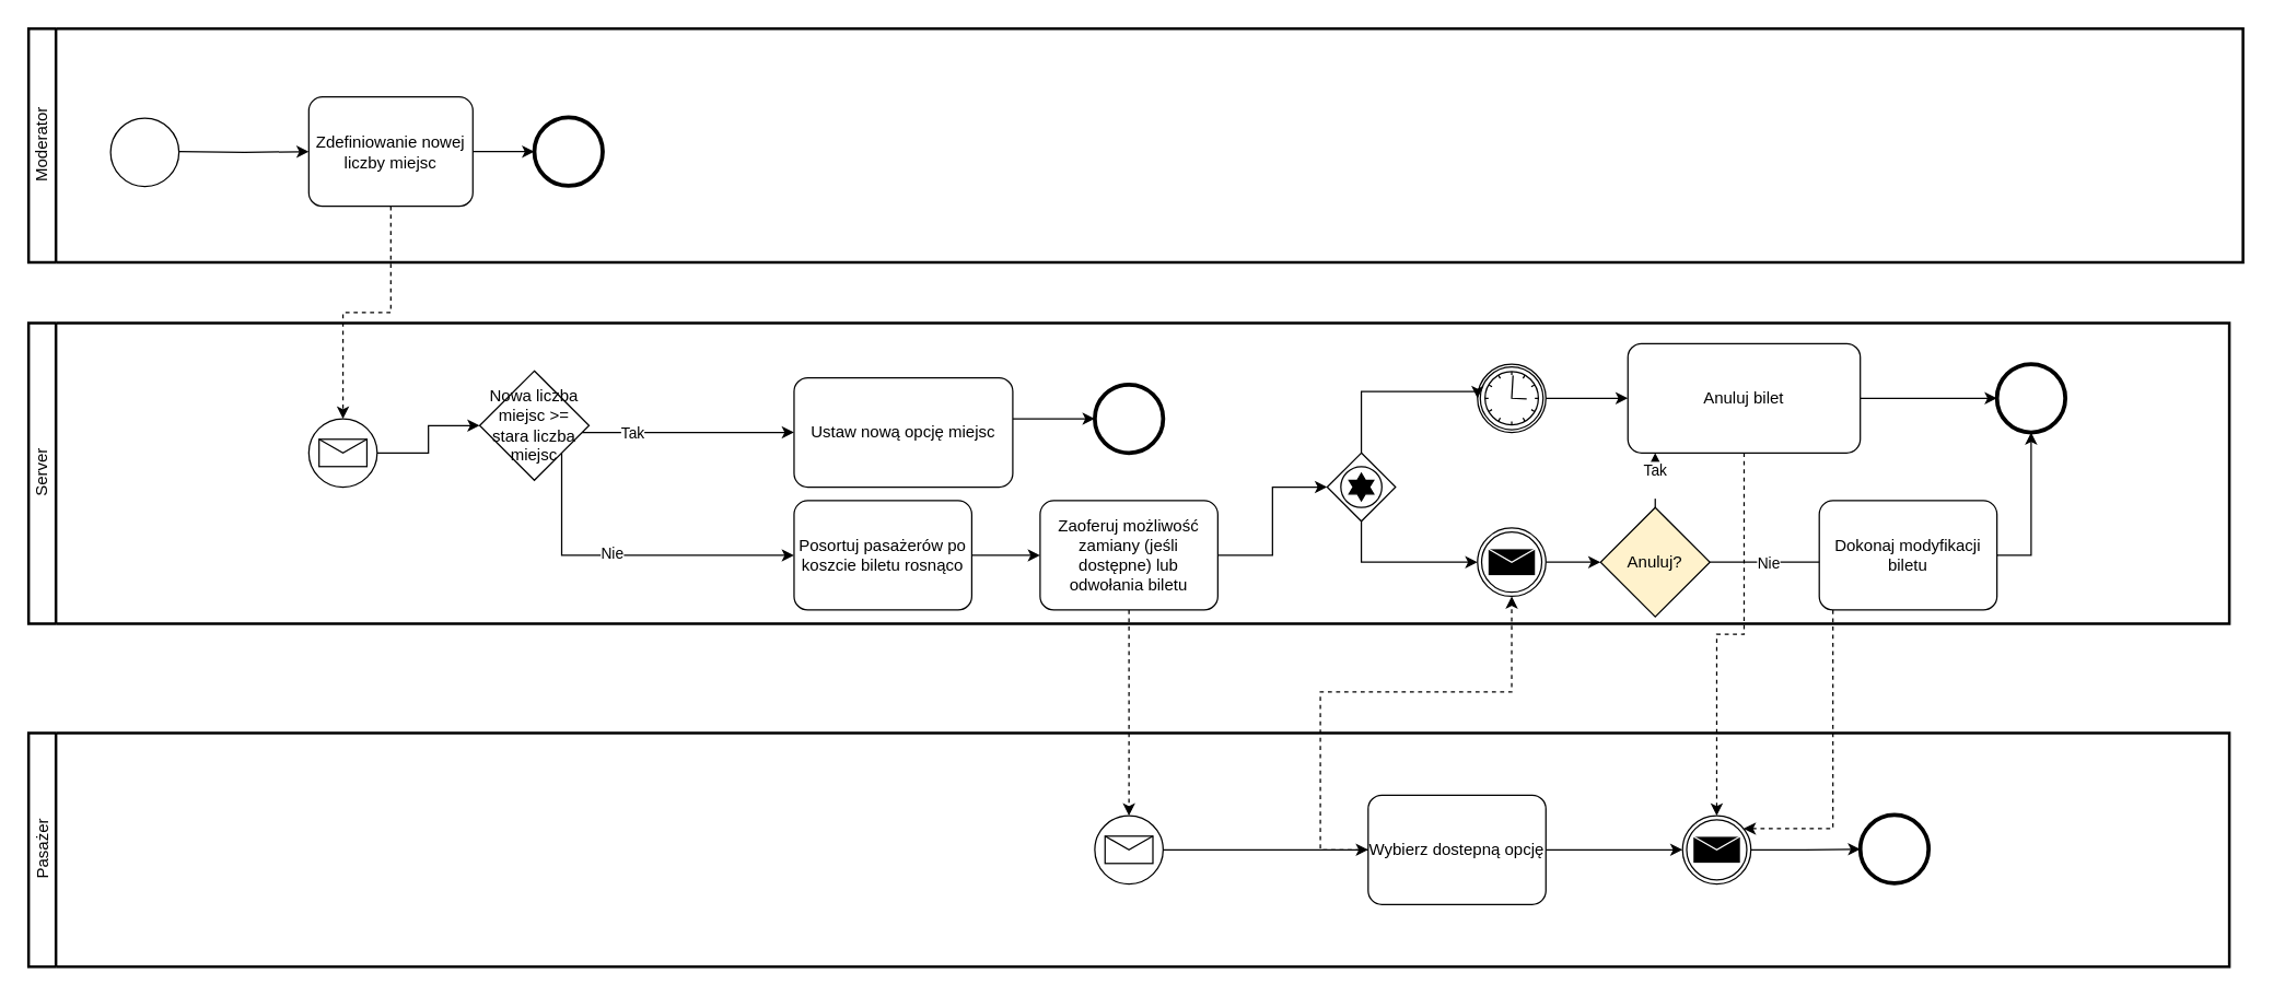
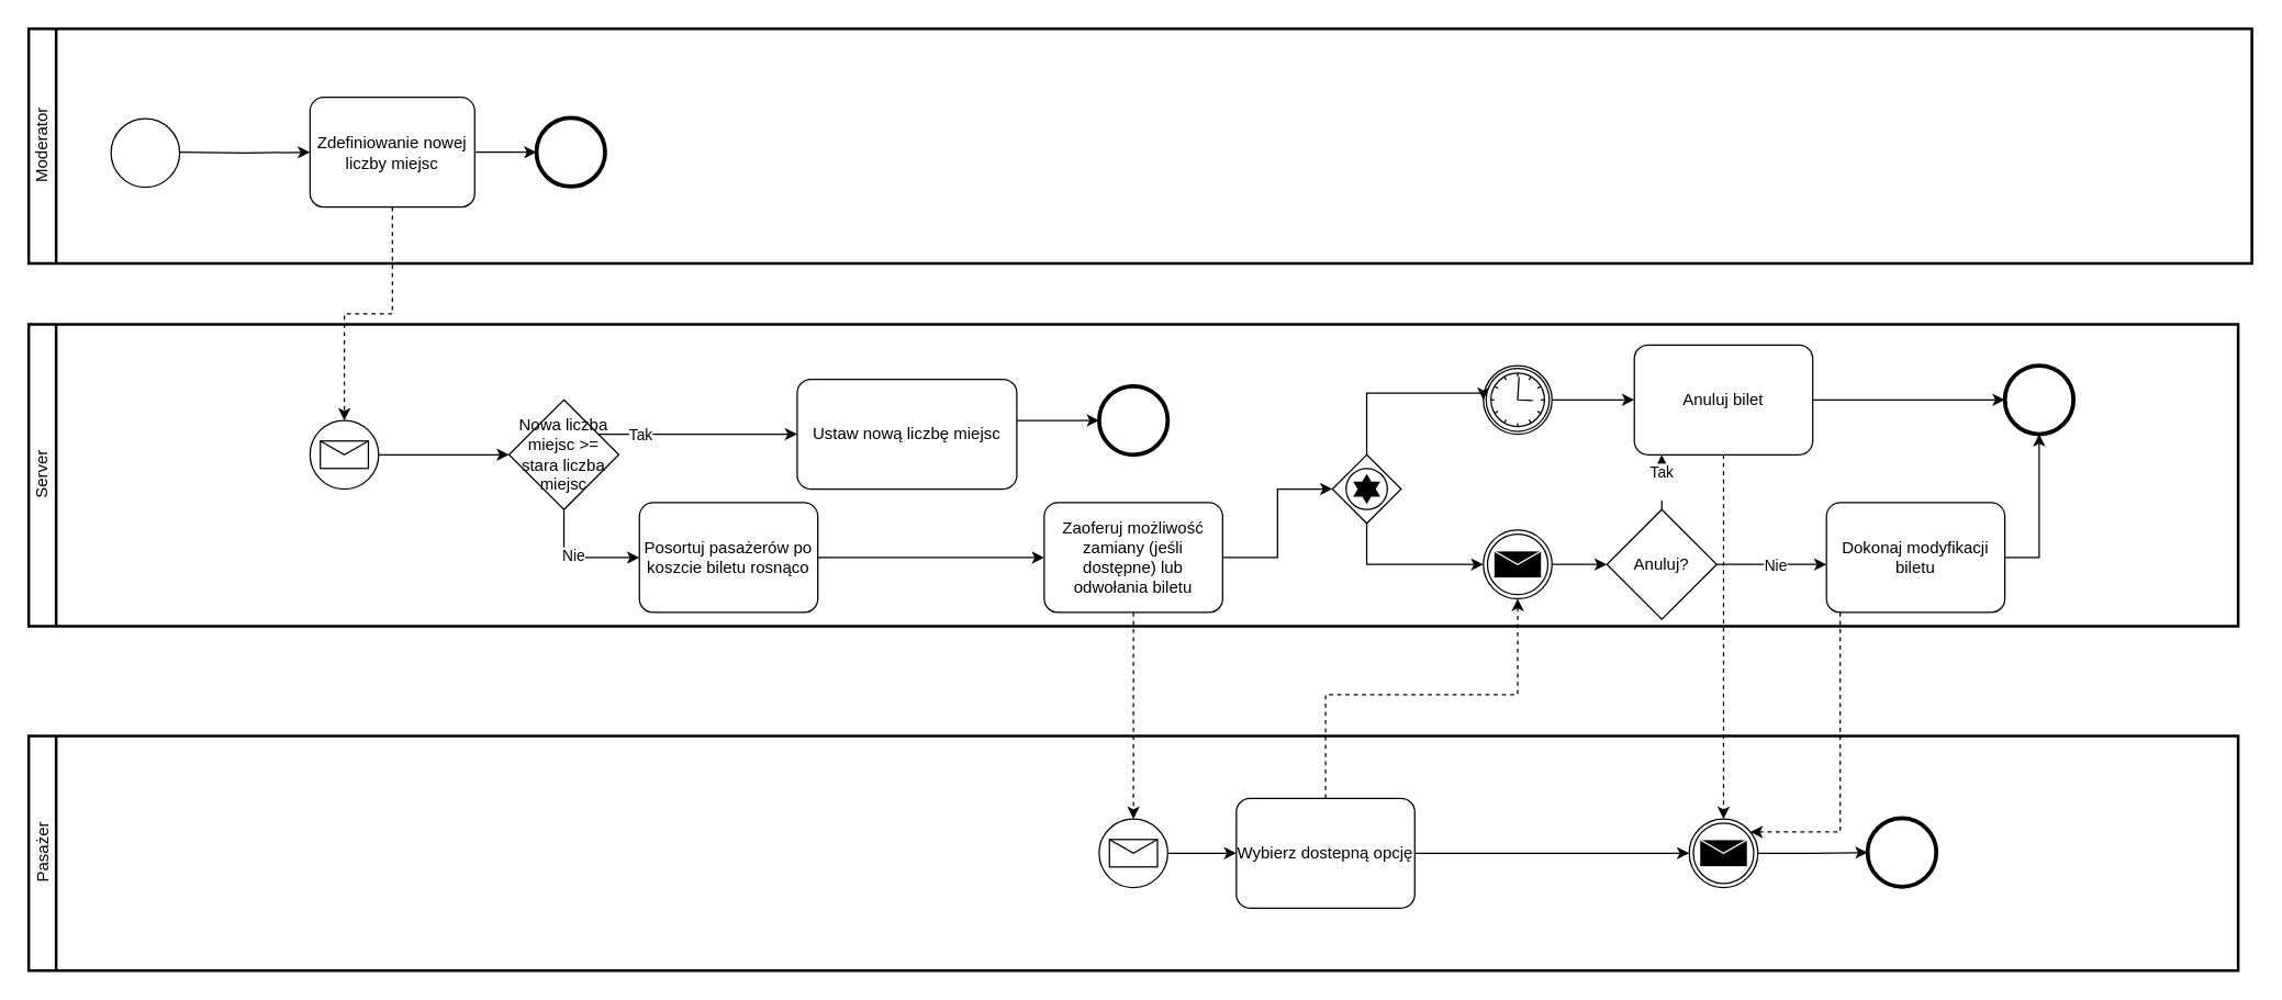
- <mxCell id="28" value="Anuluj bilet" style="points=[[0.25,0,0],[0.5,0,0],[0.75,0,0],[1,0.25,0],[1,0.5,0],[1,0.75,0],[0.75,1,0],[0.5,1,0],[0.25,1,0],[0,0.75,0],[0,0.5,0],[0,0.25,0]];shape=mxgraph.bpmn.task;whiteSpace=wrap;rectStyle=rounded;size=10;taskMarker=abstract;fontSize=12;" vertex="1" parent="8"><mxGeometry x="1170" y="15" width="170" height="80" as="geometry" /></mxCell>
+ <mxCell id="28" value="Anuluj bilet" style="points=[[0.25,0,0],[0.5,0,0],[0.75,0,0],[1,0.25,0],[1,0.5,0],[1,0.75,0],[0.75,1,0],[0.5,1,0],[0.25,1,0],[0,0.75,0],[0,0.5,0],[0,0.25,0]];shape=mxgraph.bpmn.task;whiteSpace=wrap;rectStyle=rounded;size=10;taskMarker=abstract;fontSize=12;" vertex="1" parent="8"><mxGeometry x="1170" y="15" width="130" height="80" as="geometry" /></mxCell>
- <mxCell id="15" value="Nowa liczba miejsc &amp;gt;= stara liczba miejsc" style="rhombus;whiteSpace=wrap;html=1;" vertex="1" parent="8"><mxGeometry x="330" y="35" width="80" height="80" as="geometry" /></mxCell>
+ <mxCell id="15" value="Nowa liczba miejsc &amp;gt;= stara liczba miejsc" style="rhombus;whiteSpace=wrap;html=1;" vertex="1" parent="8"><mxGeometry x="350" y="55" width="80" height="80" as="geometry" /></mxCell>
- <mxCell id="17" value="Ustaw nową opcję miejsc" style="points=[[0.25,0,0],[0.5,0,0],[0.75,0,0],[1,0.25,0],[1,0.5,0],[1,0.75,0],[0.75,1,0],[0.5,1,0],[0.25,1,0],[0,0.75,0],[0,0.5,0],[0,0.25,0]];shape=mxgraph.bpmn.task;whiteSpace=wrap;rectStyle=rounded;size=10;taskMarker=abstract;fontSize=12;" vertex="1" parent="8"><mxGeometry x="560" y="40" width="160" height="80" as="geometry" /></mxCell>
+ <mxCell id="17" value="Ustaw nową liczbę miejsc" style="points=[[0.25,0,0],[0.5,0,0],[0.75,0,0],[1,0.25,0],[1,0.5,0],[1,0.75,0],[0.75,1,0],[0.5,1,0],[0.25,1,0],[0,0.75,0],[0,0.5,0],[0,0.25,0]];shape=mxgraph.bpmn.task;whiteSpace=wrap;rectStyle=rounded;size=10;taskMarker=abstract;fontSize=12;" vertex="1" parent="8"><mxGeometry x="560" y="40" width="160" height="80" as="geometry" /></mxCell>
- <mxCell id="18" value="Posortuj pasażerów po koszcie biletu rosnąco" style="points=[[0.25,0,0],[0.5,0,0],[0.75,0,0],[1,0.25,0],[1,0.5,0],[1,0.75,0],[0.75,1,0],[0.5,1,0],[0.25,1,0],[0,0.75,0],[0,0.5,0],[0,0.25,0]];shape=mxgraph.bpmn.task;whiteSpace=wrap;rectStyle=rounded;size=10;taskMarker=abstract;fontSize=12;" vertex="1" parent="8"><mxGeometry x="560" y="130" width="130" height="80" as="geometry" /></mxCell>
+ <mxCell id="18" value="Posortuj pasażerów po koszcie biletu rosnąco" style="points=[[0.25,0,0],[0.5,0,0],[0.75,0,0],[1,0.25,0],[1,0.5,0],[1,0.75,0],[0.75,1,0],[0.5,1,0],[0.25,1,0],[0,0.75,0],[0,0.5,0],[0,0.25,0]];shape=mxgraph.bpmn.task;whiteSpace=wrap;rectStyle=rounded;size=10;taskMarker=abstract;fontSize=12;" vertex="1" parent="8"><mxGeometry x="445" y="130" width="130" height="80" as="geometry" /></mxCell>
- <mxCell id="39" value="Anuluj?" style="rhombus;whiteSpace=wrap;html=1;fillColor=#fff2cc;" vertex="1" parent="8"><mxGeometry x="1150" y="135" width="80" height="80" as="geometry" /></mxCell>
+ <mxCell id="39" value="Anuluj?" style="rhombus;whiteSpace=wrap;html=1;" vertex="1" parent="8"><mxGeometry x="1150" y="135" width="80" height="80" as="geometry" /></mxCell>
- <mxCell id="37" style="edgeStyle=orthogonalEdgeStyle;rounded=0;orthogonalLoop=1;jettySize=auto;html=1;endArrow=none;" edge="1" parent="8" source="39" target="34"><mxGeometry relative="1" as="geometry"><Array as="points"><mxPoint x="1290" y="175" /><mxPoint x="1290" y="175" /></Array></mxGeometry></mxCell>
+ <mxCell id="37" style="edgeStyle=orthogonalEdgeStyle;rounded=0;orthogonalLoop=1;jettySize=auto;html=1;" edge="1" parent="8" source="39" target="34"><mxGeometry relative="1" as="geometry"><Array as="points"><mxPoint x="1290" y="175" /><mxPoint x="1290" y="175" /></Array></mxGeometry></mxCell>
- <mxCell id="45" value="Wybierz dostepną opcję" style="points=[[0.25,0,0],[0.5,0,0],[0.75,0,0],[1,0.25,0],[1,0.5,0],[1,0.75,0],[0.75,1,0],[0.5,1,0],[0.25,1,0],[0,0.75,0],[0,0.5,0],[0,0.25,0]];shape=mxgraph.bpmn.task;whiteSpace=wrap;rectStyle=rounded;size=10;taskMarker=abstract;fontSize=12;" vertex="1" parent="41"><mxGeometry x="980" y="45.5" width="130" height="80" as="geometry" /></mxCell>
+ <mxCell id="45" value="Wybierz dostepną opcję" style="points=[[0.25,0,0],[0.5,0,0],[0.75,0,0],[1,0.25,0],[1,0.5,0],[1,0.75,0],[0.75,1,0],[0.5,1,0],[0.25,1,0],[0,0.75,0],[0,0.5,0],[0,0.25,0]];shape=mxgraph.bpmn.task;whiteSpace=wrap;rectStyle=rounded;size=10;taskMarker=abstract;fontSize=12;" vertex="1" parent="41"><mxGeometry x="880" y="45.5" width="130" height="80" as="geometry" /></mxCell>
